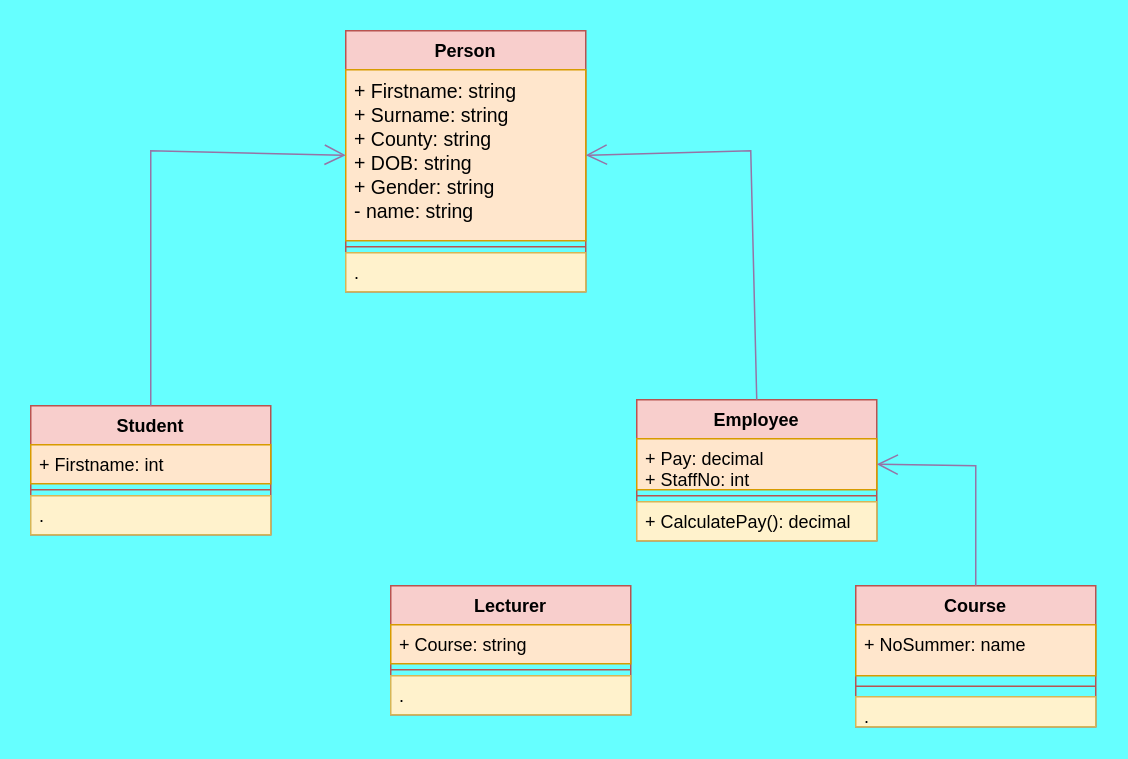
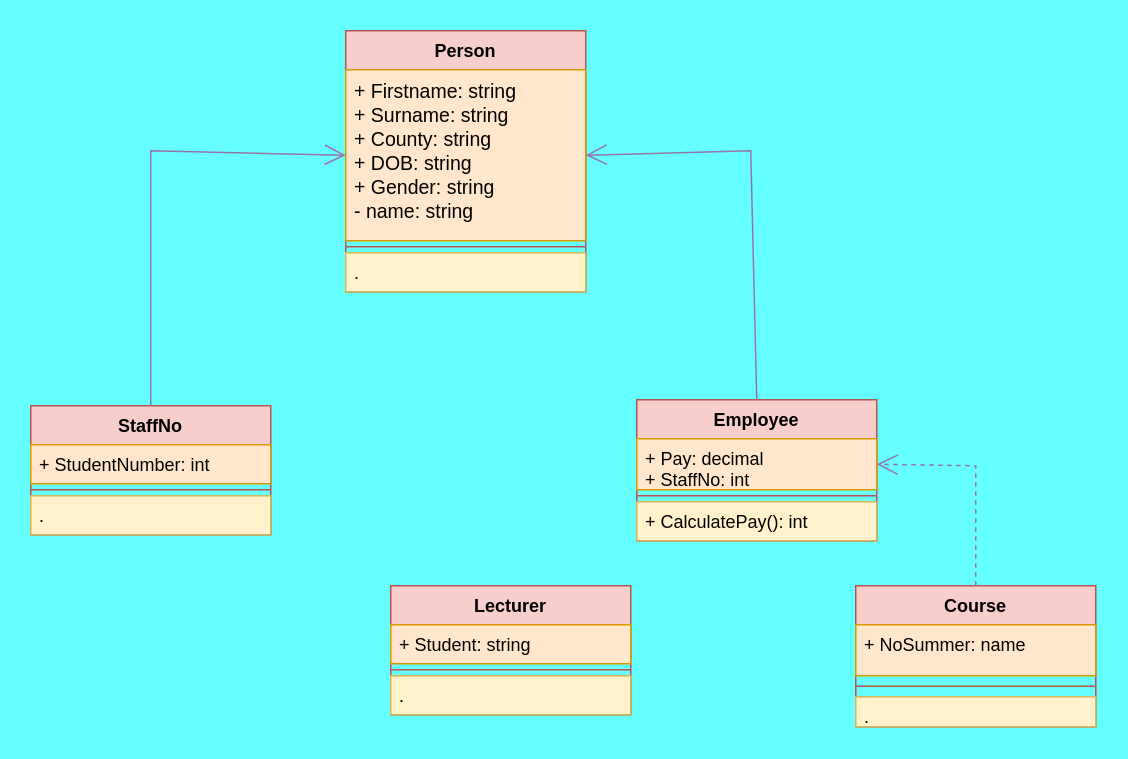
- <mxCell id="6" value="Student" style="swimlane;fontStyle=1;align=center;verticalAlign=top;childLayout=stackLayout;horizontal=1;startSize=26;horizontalStack=0;resizeParent=1;resizeParentMax=0;resizeLast=0;collapsible=1;marginBottom=0;fillColor=#f8cecc;strokeColor=#b85450;" vertex="1" parent="1"><mxGeometry x="20" y="270" width="160" height="86" as="geometry" /></mxCell>
+ <mxCell id="6" value="StaffNo" style="swimlane;fontStyle=1;align=center;verticalAlign=top;childLayout=stackLayout;horizontal=1;startSize=26;horizontalStack=0;resizeParent=1;resizeParentMax=0;resizeLast=0;collapsible=1;marginBottom=0;fillColor=#f8cecc;strokeColor=#b85450;" vertex="1" parent="1"><mxGeometry x="20" y="270" width="160" height="86" as="geometry" /></mxCell>
- <mxCell id="7" value="+ Firstname: int" style="text;strokeColor=#d79b00;fillColor=#ffe6cc;align=left;verticalAlign=top;spacingLeft=4;spacingRight=4;overflow=hidden;rotatable=0;points=[[0,0.5],[1,0.5]];portConstraint=eastwest;" vertex="1" parent="6"><mxGeometry y="26" width="160" height="26" as="geometry" /></mxCell>
+ <mxCell id="7" value="+ StudentNumber: int" style="text;strokeColor=#d79b00;fillColor=#ffe6cc;align=left;verticalAlign=top;spacingLeft=4;spacingRight=4;overflow=hidden;rotatable=0;points=[[0,0.5],[1,0.5]];portConstraint=eastwest;" vertex="1" parent="6"><mxGeometry y="26" width="160" height="26" as="geometry" /></mxCell>
- <mxCell id="23" value="" style="endArrow=open;endFill=1;endSize=12;html=1;rounded=0;exitX=0.5;exitY=0;exitDx=0;exitDy=0;entryX=1;entryY=0.5;entryDx=0;entryDy=0;fillColor=#e1d5e7;strokeColor=#9673a6;" edge="1" parent="1" source="15" target="20"><mxGeometry width="160" relative="1" as="geometry"><mxPoint x="340" y="240" as="sourcePoint" /><mxPoint x="500" y="240" as="targetPoint" /><Array as="points"><mxPoint x="650" y="310" /></Array></mxGeometry></mxCell>
+ <mxCell id="23" value="" style="endArrow=open;endFill=1;endSize=12;html=1;rounded=0;exitX=0.5;exitY=0;exitDx=0;exitDy=0;entryX=1;entryY=0.5;entryDx=0;entryDy=0;fillColor=#e1d5e7;strokeColor=#9673a6;dashed=1;" edge="1" parent="1" source="15" target="20"><mxGeometry width="160" relative="1" as="geometry"><mxPoint x="340" y="240" as="sourcePoint" /><mxPoint x="500" y="240" as="targetPoint" /><Array as="points"><mxPoint x="650" y="310" /></Array></mxGeometry></mxCell>
- <mxCell id="22" value="+ CalculatePay(): decimal" style="text;strokeColor=#d6b656;fillColor=#fff2cc;align=left;verticalAlign=top;spacingLeft=4;spacingRight=4;overflow=hidden;rotatable=0;points=[[0,0.5],[1,0.5]];portConstraint=eastwest;" vertex="1" parent="19"><mxGeometry y="68" width="160" height="26" as="geometry" /></mxCell>
+ <mxCell id="22" value="+ CalculatePay(): int" style="text;strokeColor=#d6b656;fillColor=#fff2cc;align=left;verticalAlign=top;spacingLeft=4;spacingRight=4;overflow=hidden;rotatable=0;points=[[0,0.5],[1,0.5]];portConstraint=eastwest;" vertex="1" parent="19"><mxGeometry y="68" width="160" height="26" as="geometry" /></mxCell>
- <mxCell id="12" value="+ Course: string" style="text;strokeColor=#d79b00;fillColor=#ffe6cc;align=left;verticalAlign=top;spacingLeft=4;spacingRight=4;overflow=hidden;rotatable=0;points=[[0,0.5],[1,0.5]];portConstraint=eastwest;" vertex="1" parent="11"><mxGeometry y="26" width="160" height="26" as="geometry" /></mxCell>
+ <mxCell id="12" value="+ Student: string" style="text;strokeColor=#d79b00;fillColor=#ffe6cc;align=left;verticalAlign=top;spacingLeft=4;spacingRight=4;overflow=hidden;rotatable=0;points=[[0,0.5],[1,0.5]];portConstraint=eastwest;" vertex="1" parent="11"><mxGeometry y="26" width="160" height="26" as="geometry" /></mxCell>
